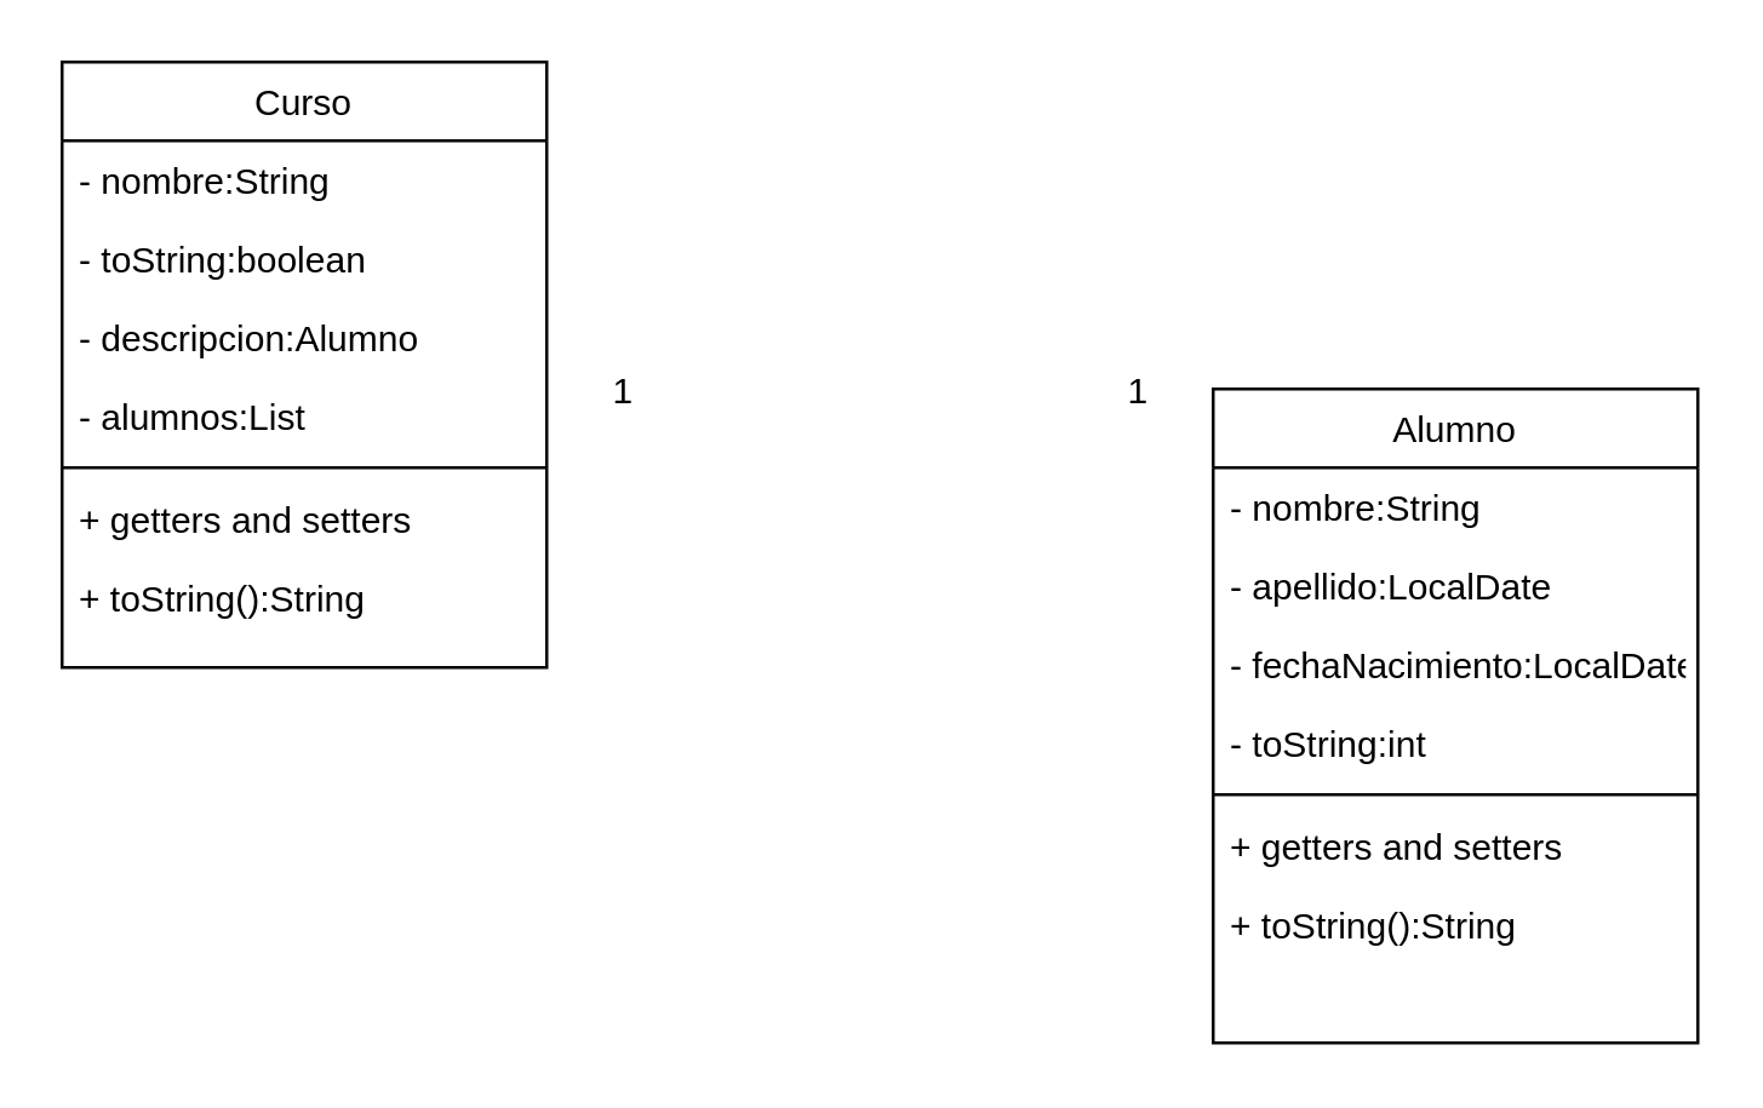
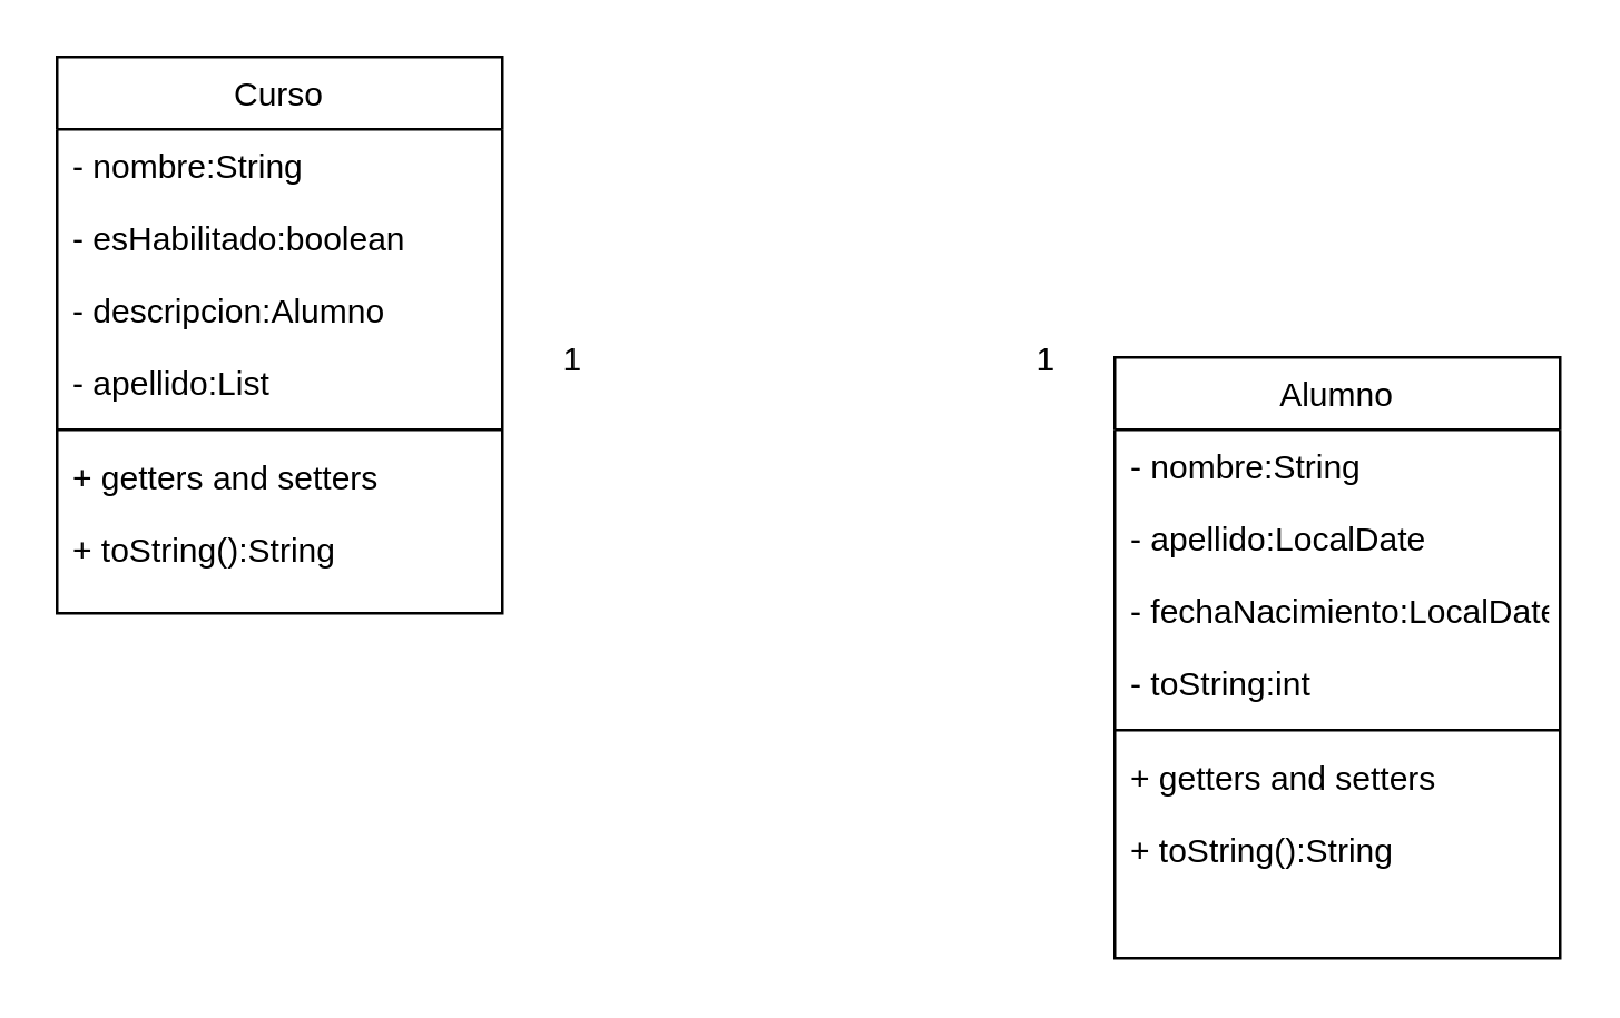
- <mxCell id="4" value="- toString:boolean" style="text;align=left;verticalAlign=top;spacingLeft=4;spacingRight=4;overflow=hidden;rotatable=0;points=[[0,0.5],[1,0.5]];portConstraint=eastwest;rounded=0;shadow=0;html=0;" parent="2" vertex="1"><mxGeometry y="52" width="160" height="26" as="geometry" /></mxCell>
+ <mxCell id="4" value="- esHabilitado:boolean" style="text;align=left;verticalAlign=top;spacingLeft=4;spacingRight=4;overflow=hidden;rotatable=0;points=[[0,0.5],[1,0.5]];portConstraint=eastwest;rounded=0;shadow=0;html=0;" parent="2" vertex="1"><mxGeometry y="52" width="160" height="26" as="geometry" /></mxCell>
- <mxCell id="6" value="- alumnos:List" style="text;align=left;verticalAlign=top;spacingLeft=4;spacingRight=4;overflow=hidden;rotatable=0;points=[[0,0.5],[1,0.5]];portConstraint=eastwest;rounded=0;shadow=0;html=0;" parent="2" vertex="1"><mxGeometry y="104" width="160" height="26" as="geometry" /></mxCell>
+ <mxCell id="6" value="- apellido:List" style="text;align=left;verticalAlign=top;spacingLeft=4;spacingRight=4;overflow=hidden;rotatable=0;points=[[0,0.5],[1,0.5]];portConstraint=eastwest;rounded=0;shadow=0;html=0;" parent="2" vertex="1"><mxGeometry y="104" width="160" height="26" as="geometry" /></mxCell>
